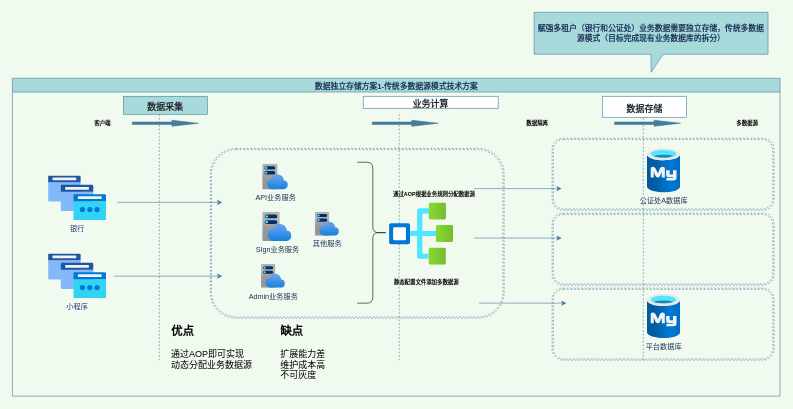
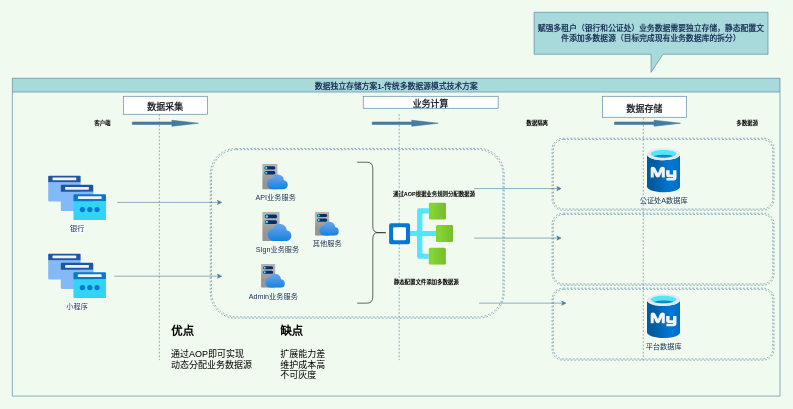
- <mxCell id="38" value="&lt;div&gt;&lt;div&gt;&lt;span style=&quot;font-family: &amp;#34;larkhacksafarifont&amp;#34; , &amp;#34;larkemojifont&amp;#34; , &amp;#34;larkchinesequote&amp;#34; , , &amp;#34;blinkmacsystemfont&amp;#34; , &amp;#34;helvetica neue&amp;#34; , &amp;#34;arial&amp;#34; , &amp;#34;segoe ui&amp;#34; , &amp;#34;pingfang sc&amp;#34; , &amp;#34;microsoft yahei&amp;#34; , &amp;#34;hiragino sans gb&amp;#34; , sans-serif , &amp;#34;apple color emoji&amp;#34; , &amp;#34;segoe ui emoji&amp;#34; , &amp;#34;segoe ui symbol&amp;#34; , &amp;#34;noto color emoji&amp;#34;&quot;&gt;&lt;span style=&quot;font-size: 13px&quot;&gt;赋强多租户（银行和公证处）业务数据需要独立存储，传统多数据源模式（目标完成现有业务数据库的拆分）&lt;/span&gt;&lt;/span&gt;&lt;/div&gt;&lt;/div&gt;" style="shape=callout;whiteSpace=wrap;html=1;perimeter=calloutPerimeter;labelBackgroundColor=none;labelBorderColor=none;fontSize=14;fillColor=#A8DADC;strokeColor=#457B9D;fontColor=#1D3557;fontStyle=1" parent="1" vertex="1"><mxGeometry x="890" y="20" width="390" height="100" as="geometry" /></mxCell>
+ <mxCell id="38" value="&lt;div&gt;&lt;div&gt;&lt;span style=&quot;font-family: &amp;#34;larkhacksafarifont&amp;#34; , &amp;#34;larkemojifont&amp;#34; , &amp;#34;larkchinesequote&amp;#34; , , &amp;#34;blinkmacsystemfont&amp;#34; , &amp;#34;helvetica neue&amp;#34; , &amp;#34;arial&amp;#34; , &amp;#34;segoe ui&amp;#34; , &amp;#34;pingfang sc&amp;#34; , &amp;#34;microsoft yahei&amp;#34; , &amp;#34;hiragino sans gb&amp;#34; , sans-serif , &amp;#34;apple color emoji&amp;#34; , &amp;#34;segoe ui emoji&amp;#34; , &amp;#34;segoe ui symbol&amp;#34; , &amp;#34;noto color emoji&amp;#34;&quot;&gt;&lt;span style=&quot;font-size: 13px&quot;&gt;赋强多租户（银行和公证处）业务数据需要独立存储，静态配置文件添加多数据源（目标完成现有业务数据库的拆分）&lt;/span&gt;&lt;/span&gt;&lt;/div&gt;&lt;/div&gt;" style="shape=callout;whiteSpace=wrap;html=1;perimeter=calloutPerimeter;labelBackgroundColor=none;labelBorderColor=none;fontSize=14;fillColor=#A8DADC;strokeColor=#457B9D;fontColor=#1D3557;fontStyle=1" parent="1" vertex="1"><mxGeometry x="890" y="20" width="390" height="100" as="geometry" /></mxCell>
- <mxCell id="14" value="&lt;h3 style=&quot;padding: 0px ; margin: 24px 0px 16px ; box-sizing: border-box ; font-size: 1.25em ; line-height: 1.25 ; color: rgb(36 , 41 , 46) ; font-family: , &amp;#34;blinkmacsystemfont&amp;#34; , &amp;#34;segoe ui&amp;#34; , &amp;#34;helvetica&amp;#34; , &amp;#34;arial&amp;#34; , sans-serif , &amp;#34;apple color emoji&amp;#34; , &amp;#34;segoe ui emoji&amp;#34; , &amp;#34;segoe ui symbol&amp;#34;&quot;&gt;数据采集&lt;/h3&gt;" style="whiteSpace=wrap;html=1;rounded=0;sketch=0;fontColor=#1D3557;strokeColor=#457B9D;fillColor=#a8dadc;labelBackgroundColor=none;" parent="2" vertex="1"><mxGeometry x="185" y="30" width="140" height="30" as="geometry" /></mxCell>
+ <mxCell id="14" value="&lt;h3 style=&quot;padding: 0px ; margin: 24px 0px 16px ; box-sizing: border-box ; font-size: 1.25em ; line-height: 1.25 ; color: rgb(36 , 41 , 46) ; font-family: , &amp;#34;blinkmacsystemfont&amp;#34; , &amp;#34;segoe ui&amp;#34; , &amp;#34;helvetica&amp;#34; , &amp;#34;arial&amp;#34; , sans-serif , &amp;#34;apple color emoji&amp;#34; , &amp;#34;segoe ui emoji&amp;#34; , &amp;#34;segoe ui symbol&amp;#34;&quot;&gt;数据采集&lt;/h3&gt;" style="whiteSpace=wrap;html=1;rounded=0;sketch=0;fontColor=#1D3557;strokeColor=#457B9D;fillColor=#FFFFFF;labelBackgroundColor=none;" parent="2" vertex="1"><mxGeometry x="185" y="30" width="140" height="30" as="geometry" /></mxCell>
